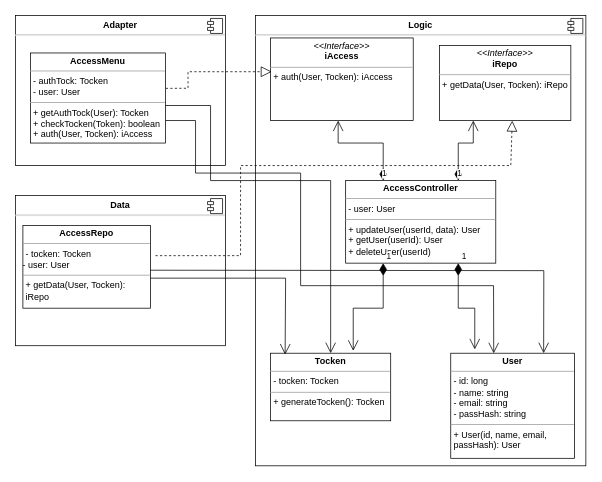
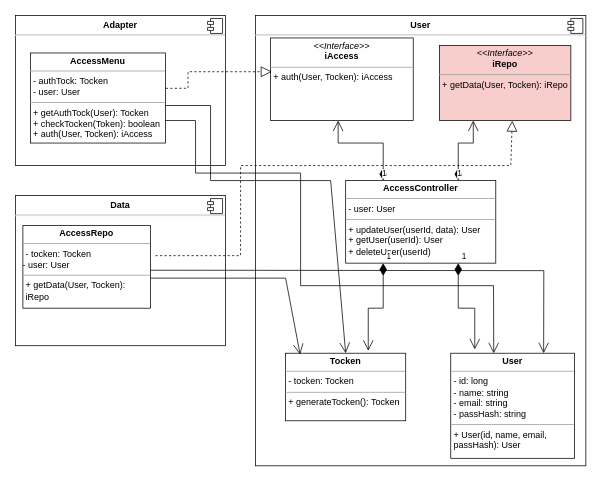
- <mxCell id="4" value="&lt;p style=&quot;margin:0px;margin-top:6px;text-align:center;&quot;&gt;&lt;b&gt;Logic&lt;/b&gt;&lt;/p&gt;&lt;hr&gt;&lt;p style=&quot;margin:0px;margin-left:8px;&quot;&gt;&lt;br&gt;&lt;/p&gt;" style="align=left;overflow=fill;html=1;dropTarget=0;whiteSpace=wrap;" vertex="1" parent="1"><mxGeometry x="340" y="20" width="440" height="600" as="geometry" /></mxCell>
+ <mxCell id="4" value="&lt;p style=&quot;margin:0px;margin-top:6px;text-align:center;&quot;&gt;&lt;b&gt;User&lt;/b&gt;&lt;/p&gt;&lt;hr&gt;&lt;p style=&quot;margin:0px;margin-left:8px;&quot;&gt;&lt;br&gt;&lt;/p&gt;" style="align=left;overflow=fill;html=1;dropTarget=0;whiteSpace=wrap;" vertex="1" parent="1"><mxGeometry x="340" y="20" width="440" height="600" as="geometry" /></mxCell>
- <mxCell id="12" value="&lt;p style=&quot;margin:0px;margin-top:4px;text-align:center;&quot;&gt;&lt;i&gt;&amp;lt;&amp;lt;Interface&amp;gt;&amp;gt;&lt;/i&gt;&lt;br&gt;&lt;b&gt;iRepo&lt;/b&gt;&lt;/p&gt;&lt;hr size=&quot;1&quot;&gt;&lt;p style=&quot;margin:0px;margin-left:4px;&quot;&gt;&lt;/p&gt;&lt;p style=&quot;margin:0px;margin-left:4px;&quot;&gt;+ getData(User, Tocken): iRepo&lt;br&gt;&lt;br&gt;&lt;/p&gt;" style="verticalAlign=top;align=left;overflow=fill;fontSize=12;fontFamily=Helvetica;html=1;whiteSpace=wrap;" vertex="1" parent="1"><mxGeometry x="585" y="60" width="175" height="100" as="geometry" /></mxCell>
+ <mxCell id="12" value="&lt;p style=&quot;margin:0px;margin-top:4px;text-align:center;&quot;&gt;&lt;i&gt;&amp;lt;&amp;lt;Interface&amp;gt;&amp;gt;&lt;/i&gt;&lt;br&gt;&lt;b&gt;iRepo&lt;/b&gt;&lt;/p&gt;&lt;hr size=&quot;1&quot;&gt;&lt;p style=&quot;margin:0px;margin-left:4px;&quot;&gt;&lt;/p&gt;&lt;p style=&quot;margin:0px;margin-left:4px;&quot;&gt;+ getData(User, Tocken): iRepo&lt;br&gt;&lt;br&gt;&lt;/p&gt;" style="verticalAlign=top;align=left;overflow=fill;fontSize=12;fontFamily=Helvetica;html=1;whiteSpace=wrap;fillColor=#f8cecc;" vertex="1" parent="1"><mxGeometry x="585" y="60" width="175" height="100" as="geometry" /></mxCell>
- <mxCell id="16" value="&lt;p style=&quot;margin:0px;margin-top:4px;text-align:center;&quot;&gt;&lt;b&gt;Tocken&lt;/b&gt;&lt;/p&gt;&lt;hr size=&quot;1&quot;&gt;&lt;p style=&quot;margin:0px;margin-left:4px;&quot;&gt;- tocken: Tocken&lt;/p&gt;&lt;hr size=&quot;1&quot;&gt;&lt;p style=&quot;margin:0px;margin-left:4px;&quot;&gt;+ generateTocken(): Tocken&lt;/p&gt;" style="verticalAlign=top;align=left;overflow=fill;fontSize=12;fontFamily=Helvetica;html=1;whiteSpace=wrap;" vertex="1" parent="1"><mxGeometry x="360" y="470" width="160" height="90" as="geometry" /></mxCell>
+ <mxCell id="16" value="&lt;p style=&quot;margin:0px;margin-top:4px;text-align:center;&quot;&gt;&lt;b&gt;Tocken&lt;/b&gt;&lt;/p&gt;&lt;hr size=&quot;1&quot;&gt;&lt;p style=&quot;margin:0px;margin-left:4px;&quot;&gt;- tocken: Tocken&lt;/p&gt;&lt;hr size=&quot;1&quot;&gt;&lt;p style=&quot;margin:0px;margin-left:4px;&quot;&gt;+ generateTocken(): Tocken&lt;/p&gt;" style="verticalAlign=top;align=left;overflow=fill;fontSize=12;fontFamily=Helvetica;html=1;whiteSpace=wrap;" vertex="1" parent="1"><mxGeometry x="380" y="470" width="160" height="90" as="geometry" /></mxCell>
